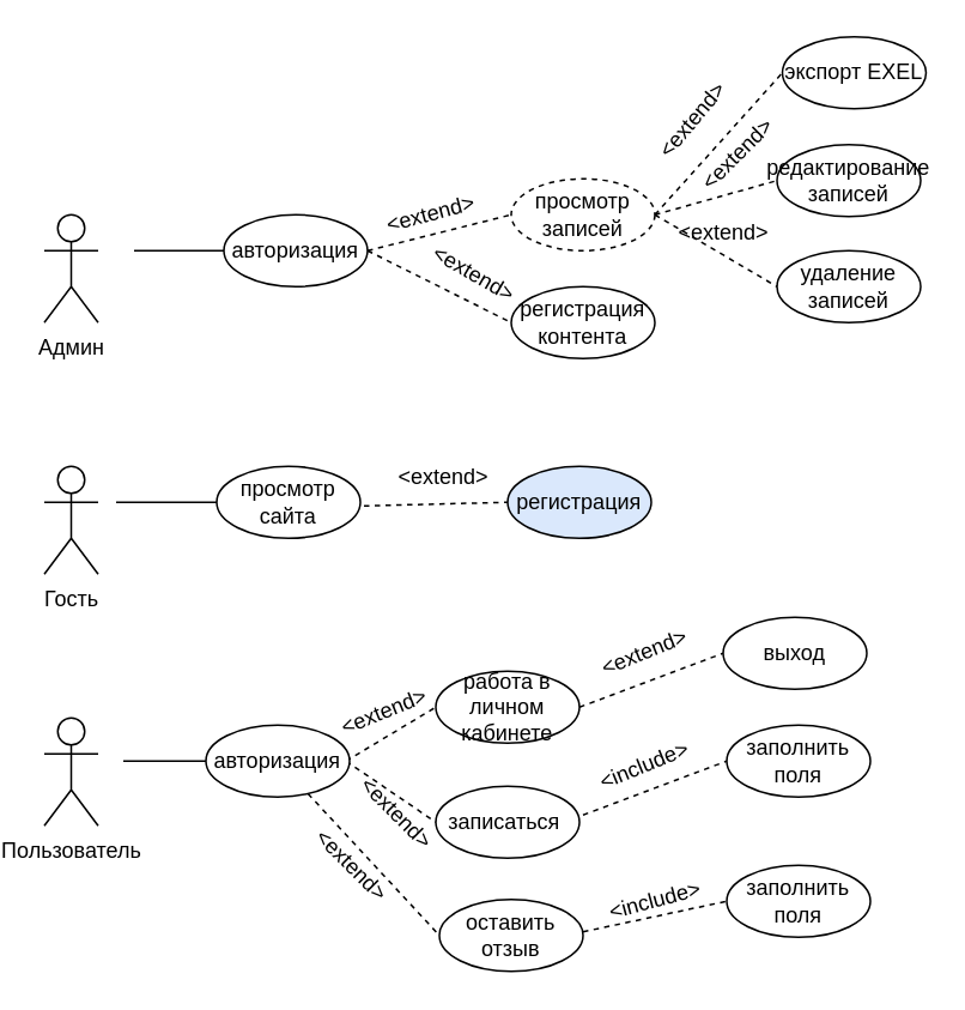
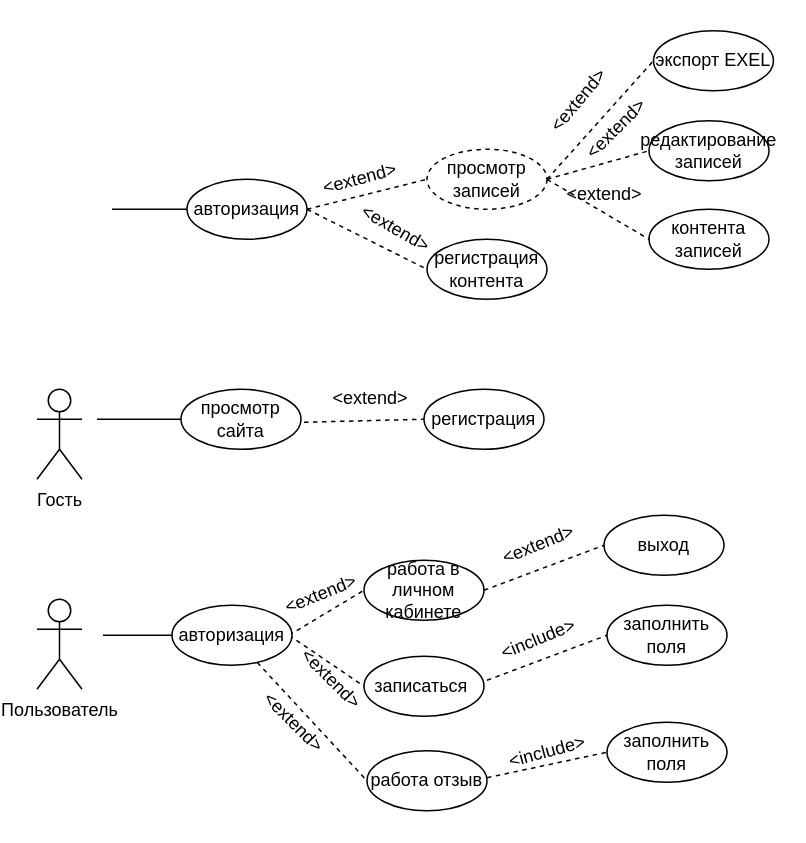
- <mxCell id="3" value="Админ" style="shape=umlActor;verticalLabelPosition=bottom;verticalAlign=top;html=1;outlineConnect=0;" parent="1" vertex="1"><mxGeometry x="20" y="119" width="30" height="60" as="geometry" /></mxCell>
- <mxCell id="6" value="удаление записей" style="ellipse;whiteSpace=wrap;html=1;" parent="1" vertex="1"><mxGeometry x="428" y="139" width="80" height="40" as="geometry" /></mxCell>
+ <mxCell id="6" value="контента записей" style="ellipse;whiteSpace=wrap;html=1;" parent="1" vertex="1"><mxGeometry x="428" y="139" width="80" height="40" as="geometry" /></mxCell>
- <mxCell id="11" value="регистрация" style="ellipse;whiteSpace=wrap;html=1;fillColor=#dae8fc;" parent="1" vertex="1"><mxGeometry x="278" y="259" width="80" height="40" as="geometry" /></mxCell>
+ <mxCell id="11" value="регистрация" style="ellipse;whiteSpace=wrap;html=1;" parent="1" vertex="1"><mxGeometry x="278" y="259" width="80" height="40" as="geometry" /></mxCell>
- <mxCell id="35" value="оставить отзыв" style="ellipse;whiteSpace=wrap;html=1;" parent="1" vertex="1"><mxGeometry x="240" y="500" width="80" height="40" as="geometry" /></mxCell>
+ <mxCell id="35" value="работа отзыв" style="ellipse;whiteSpace=wrap;html=1;" parent="1" vertex="1"><mxGeometry x="240" y="500" width="80" height="40" as="geometry" /></mxCell>
